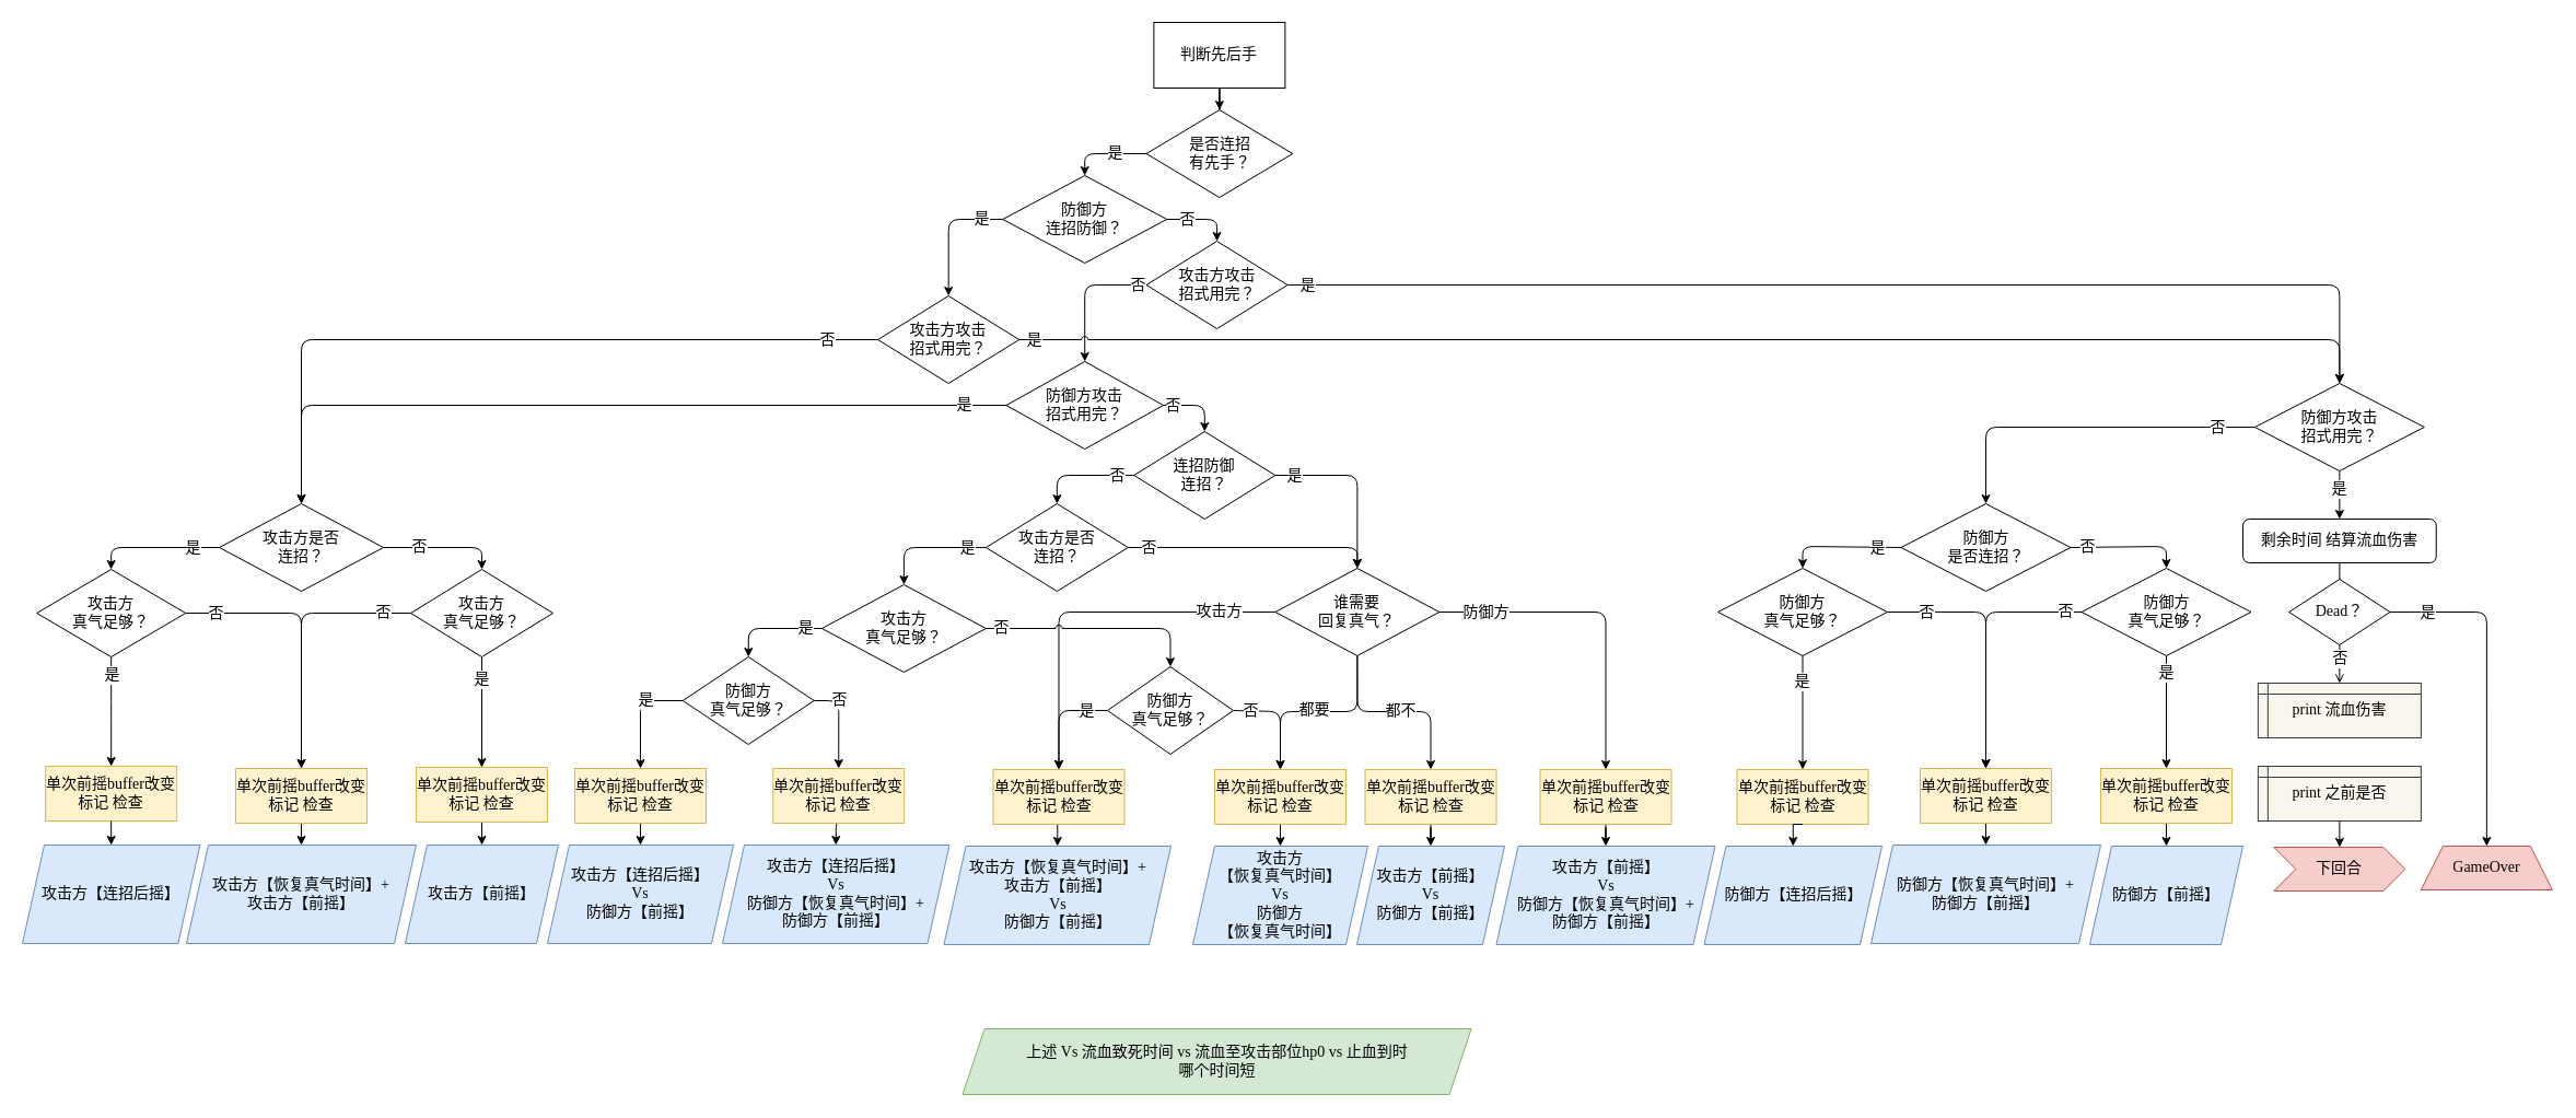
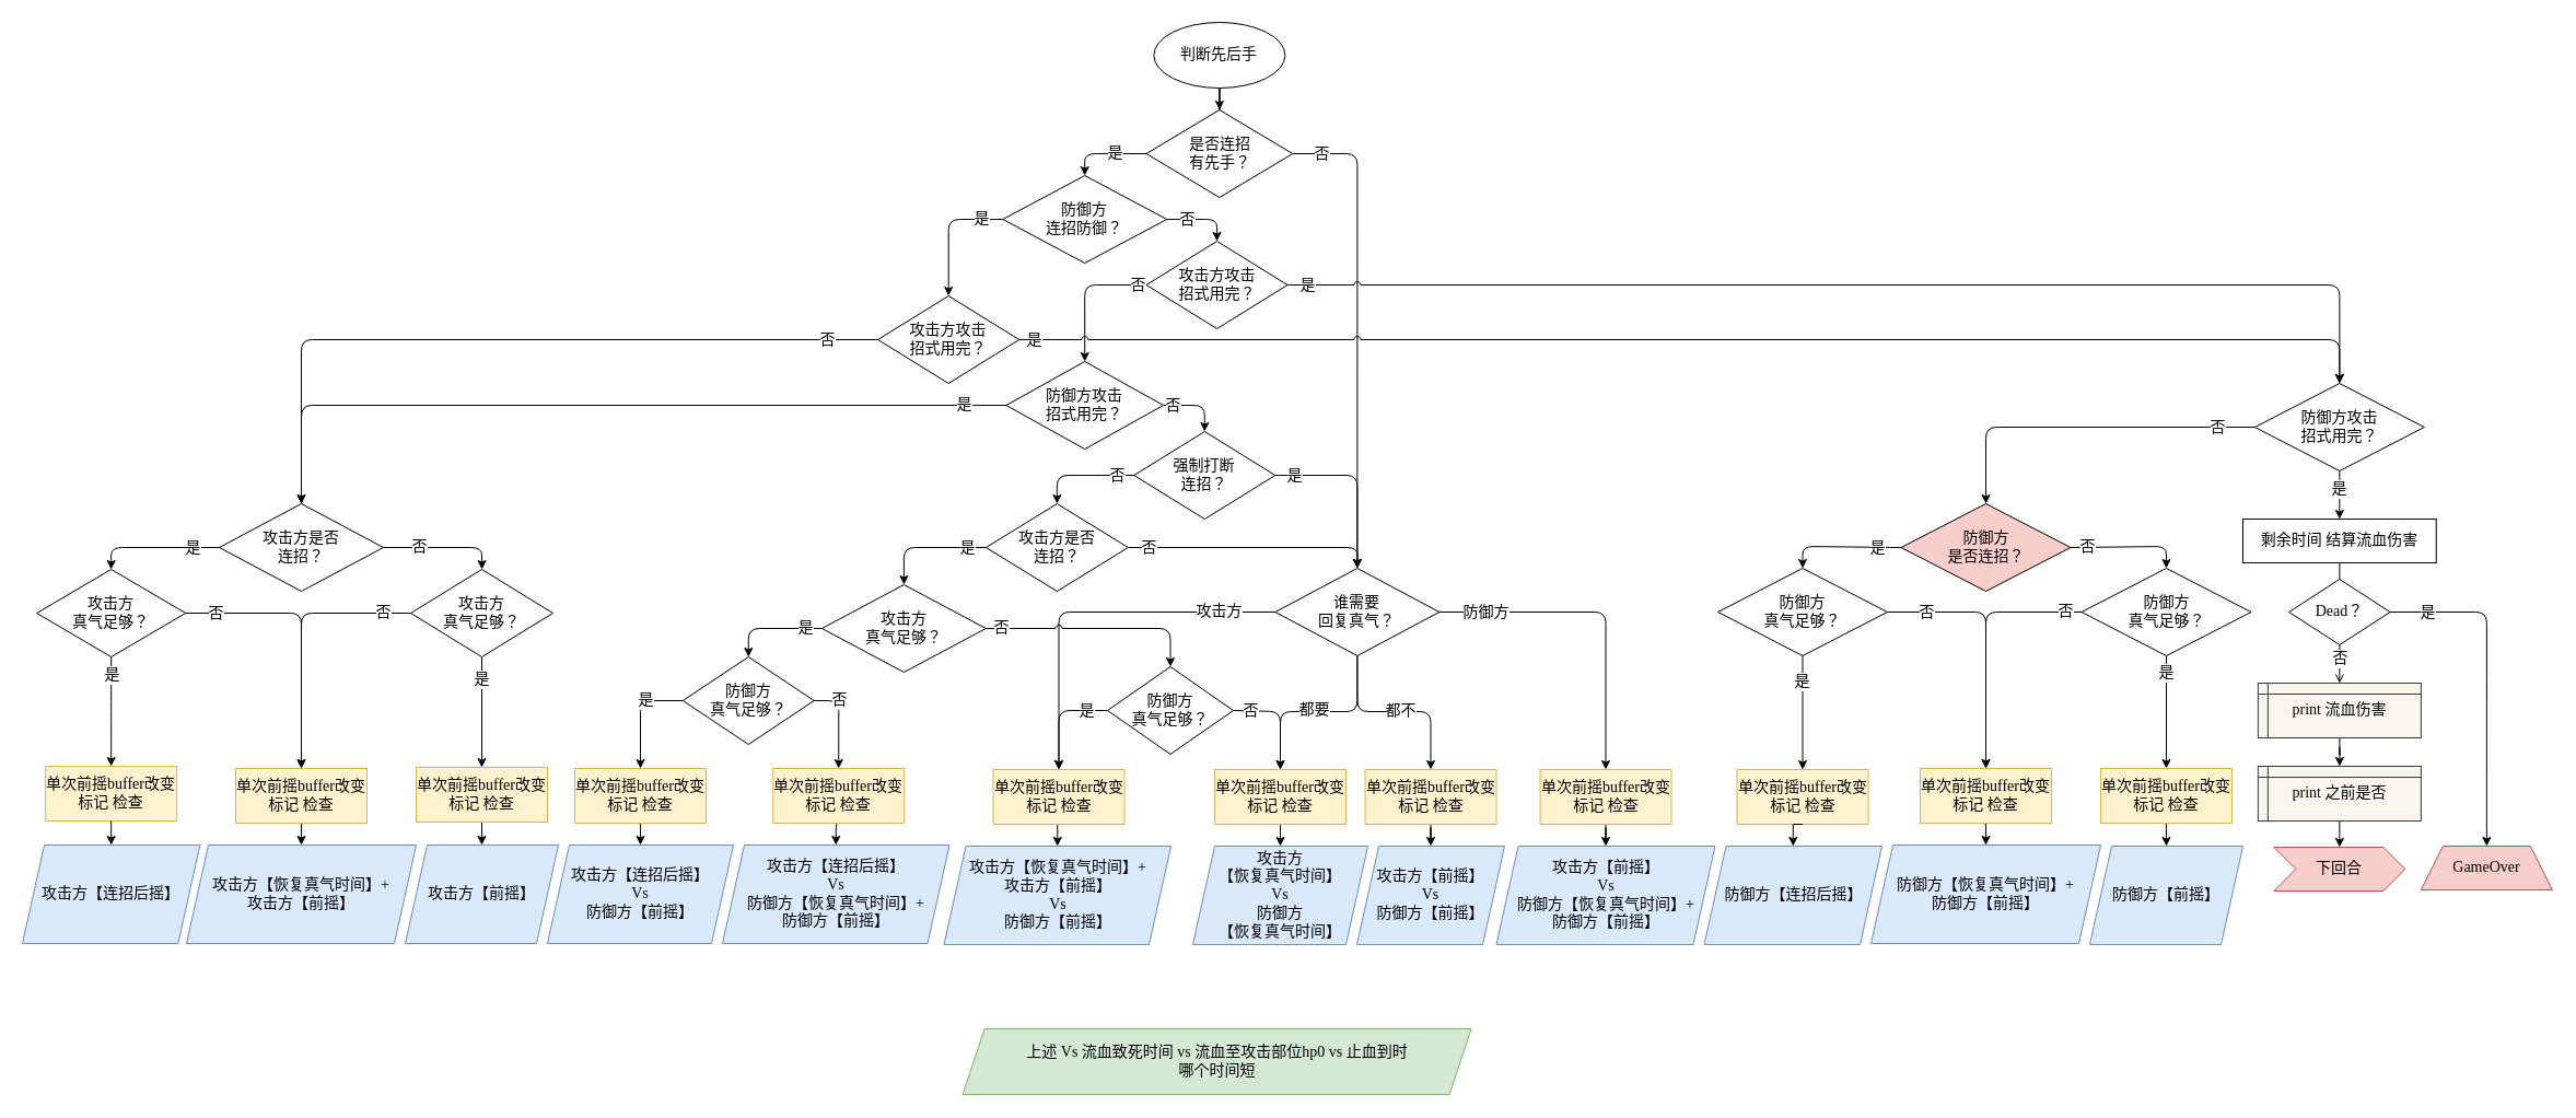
- <mxCell id="3" value="判断先后手" style="whiteSpace=wrap;html=1;fontSize=14;fontFamily=新宋体;" parent="1" vertex="1"><mxGeometry x="1054.38" y="20" width="120" height="60" as="geometry" /></mxCell>
+ <mxCell id="3" value="判断先后手" style="ellipse;whiteSpace=wrap;html=1;fontSize=14;fontFamily=新宋体;" parent="1" vertex="1"><mxGeometry x="1054.38" y="20" width="120" height="60" as="geometry" /></mxCell>
+ <mxCell id="5" style="edgeStyle=orthogonalEdgeStyle;rounded=1;orthogonalLoop=1;jettySize=auto;html=1;exitX=1;exitY=0.5;exitDx=0;exitDy=0;entryX=0.5;entryY=0;entryDx=0;entryDy=0;fontFamily=新宋体;fontSize=14;" edge="1" parent="1" source="7" target="90"><mxGeometry relative="1" as="geometry" /></mxCell>
+ <mxCell id="6" value="否" style="edgeLabel;html=1;align=center;verticalAlign=middle;resizable=0;points=[];fontFamily=新宋体;fontSize=14;" vertex="1" connectable="0" parent="5"><mxGeometry x="-0.883" relative="1" as="geometry"><mxPoint as="offset" /></mxGeometry></mxCell>
- <mxCell id="30" value="&lt;div style=&quot;font-size: 14px;&quot;&gt;连招防御&lt;/div&gt;&lt;div style=&quot;font-size: 14px;&quot;&gt;连招？&lt;/div&gt;" style="rhombus;whiteSpace=wrap;html=1;fontSize=14;fontFamily=新宋体;" parent="1" vertex="1"><mxGeometry x="1036.24" y="394" width="129.12" height="80" as="geometry" /></mxCell>
+ <mxCell id="30" value="&lt;div style=&quot;font-size: 14px;&quot;&gt;强制打断&lt;/div&gt;&lt;div style=&quot;font-size: 14px;&quot;&gt;连招？&lt;/div&gt;" style="rhombus;whiteSpace=wrap;html=1;fontSize=14;fontFamily=新宋体;" parent="1" vertex="1"><mxGeometry x="1036.24" y="394" width="129.12" height="80" as="geometry" /></mxCell>
- <mxCell id="46" value="剩余时间 结算流血伤害" style="whiteSpace=wrap;html=1;fontSize=14;fontFamily=新宋体;rounded=1;" parent="1" vertex="1"><mxGeometry x="2049.99" y="474" width="176.75" height="40" as="geometry" /></mxCell>
+ <mxCell id="46" value="剩余时间 结算流血伤害" style="whiteSpace=wrap;html=1;fontSize=14;fontFamily=新宋体;" parent="1" vertex="1"><mxGeometry x="2049.99" y="474" width="176.75" height="40" as="geometry" /></mxCell>
- <mxCell id="111" value="&lt;div style=&quot;font-size: 14px;&quot;&gt;防御方&lt;/div&gt;&lt;div style=&quot;font-size: 14px;&quot;&gt;是否连招？&lt;/div&gt;" style="rhombus;whiteSpace=wrap;html=1;fontSize=14;fontFamily=新宋体;" parent="1" vertex="1"><mxGeometry x="1737.5" y="460" width="155" height="80" as="geometry" /></mxCell>
+ <mxCell id="111" value="&lt;div style=&quot;font-size: 14px;&quot;&gt;防御方&lt;/div&gt;&lt;div style=&quot;font-size: 14px;&quot;&gt;是否连招？&lt;/div&gt;" style="rhombus;whiteSpace=wrap;html=1;fontSize=14;fontFamily=新宋体;fillColor=#f8cecc;" parent="1" vertex="1"><mxGeometry x="1737.5" y="460" width="155" height="80" as="geometry" /></mxCell>
+ <mxCell id="96" value="" style="edgeStyle=orthogonalEdgeStyle;rounded=1;jumpStyle=arc;orthogonalLoop=1;jettySize=auto;html=1;fontFamily=新宋体;fontSize=14;" parent="1" source="97" target="95" edge="1"><mxGeometry relative="1" as="geometry" /></mxCell>
